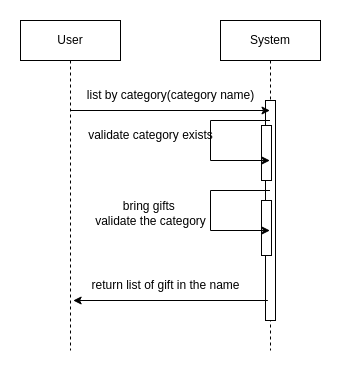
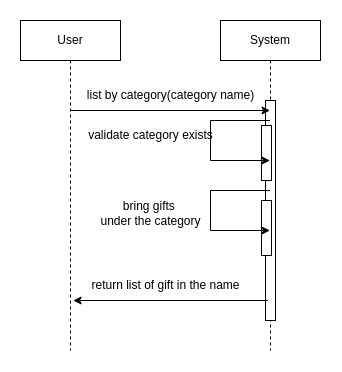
- <mxCell id="14" value="bring gifts&amp;nbsp;&lt;div&gt;validate the category&lt;/div&gt;" style="text;html=1;align=center;verticalAlign=middle;resizable=0;points=[];autosize=1;strokeColor=none;fillColor=none;" vertex="1" parent="1"><mxGeometry x="90" y="193" width="120" height="40" as="geometry" /></mxCell>
+ <mxCell id="14" value="bring gifts&amp;nbsp;&lt;div&gt;under the category&lt;/div&gt;" style="text;html=1;align=center;verticalAlign=middle;resizable=0;points=[];autosize=1;strokeColor=none;fillColor=none;" vertex="1" parent="1"><mxGeometry x="90" y="193" width="120" height="40" as="geometry" /></mxCell>
